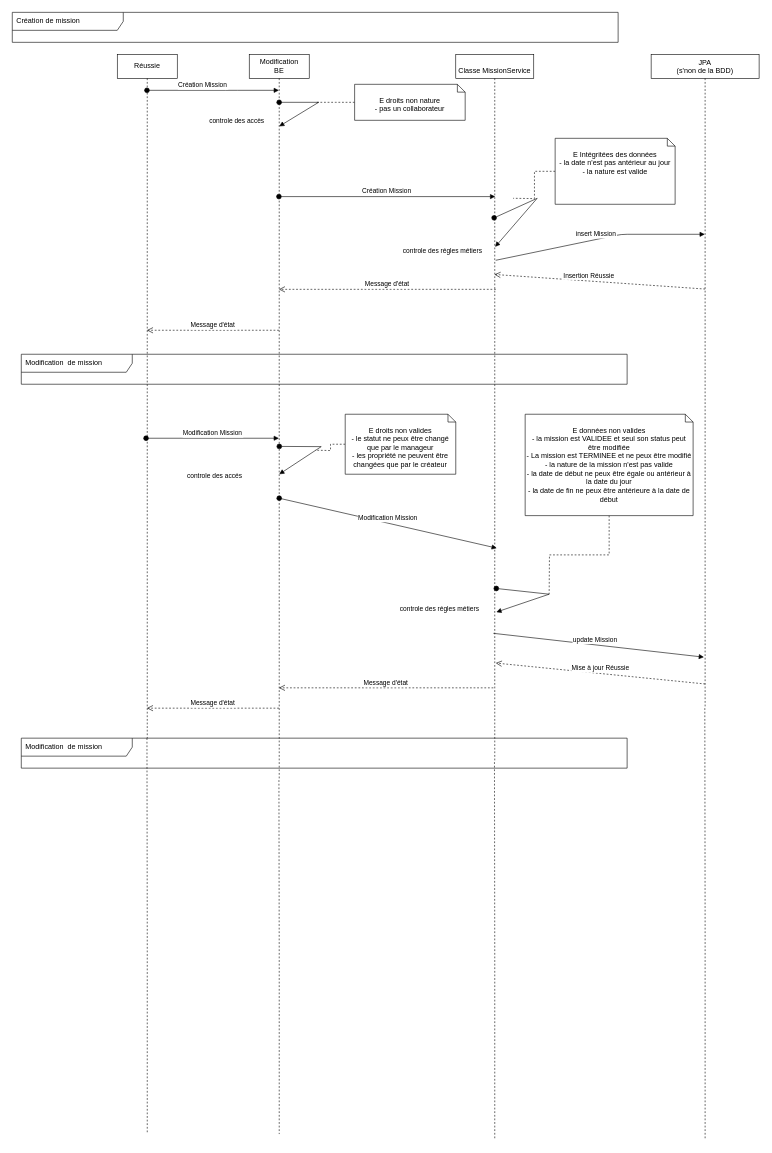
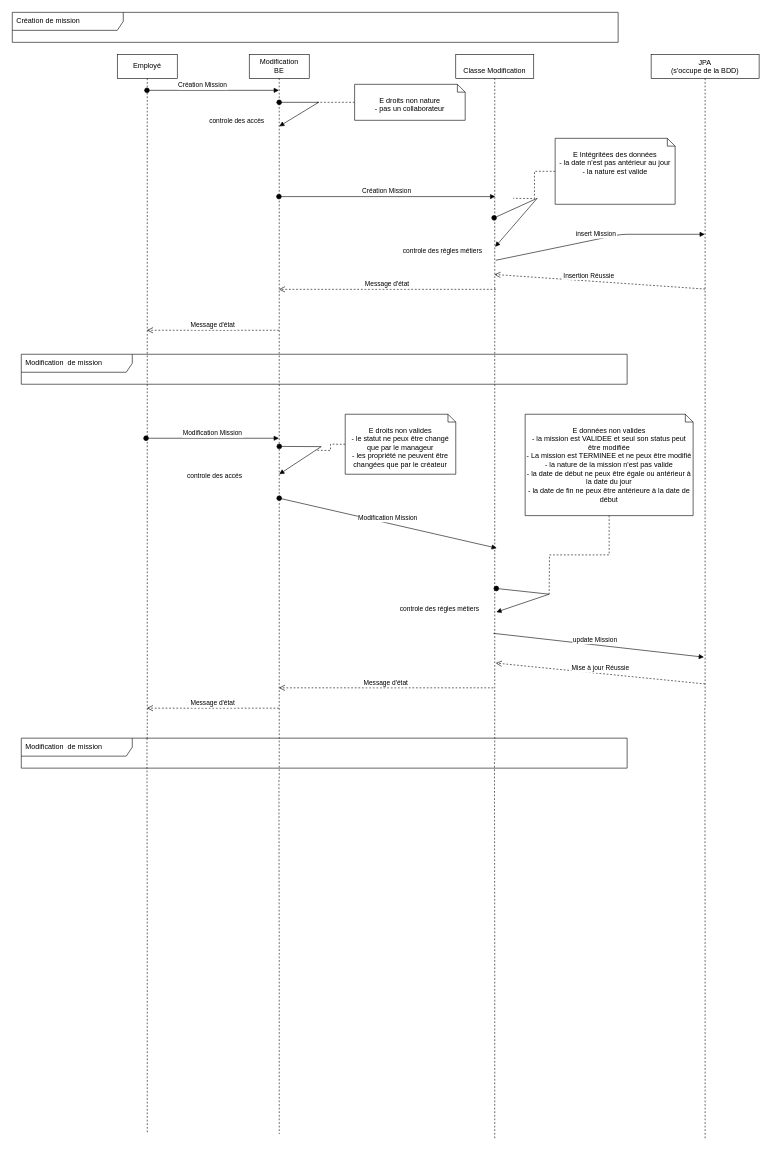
- <mxCell id="6" value="JPA&#10;(s'non de la BDD)" style="shape=umlLifeline;perimeter=lifelinePerimeter;container=1;collapsible=0;recursiveResize=0;rounded=0;shadow=0;strokeWidth=1;" parent="1" vertex="1"><mxGeometry x="1085" y="90" width="180" height="1090" as="geometry" /></mxCell>
+ <mxCell id="6" value="JPA&#10;(s'occupe de la BDD)" style="shape=umlLifeline;perimeter=lifelinePerimeter;container=1;collapsible=0;recursiveResize=0;rounded=0;shadow=0;strokeWidth=1;" parent="1" vertex="1"><mxGeometry x="1085" y="90" width="180" height="1090" as="geometry" /></mxCell>
- <mxCell id="23" value="Réussie" style="shape=umlLifeline;perimeter=lifelinePerimeter;whiteSpace=wrap;html=1;container=1;collapsible=0;recursiveResize=0;outlineConnect=0;" vertex="1" parent="1"><mxGeometry x="195" y="90" width="100" height="1140" as="geometry" /></mxCell>
+ <mxCell id="23" value="Employé" style="shape=umlLifeline;perimeter=lifelinePerimeter;whiteSpace=wrap;html=1;container=1;collapsible=0;recursiveResize=0;outlineConnect=0;" vertex="1" parent="1"><mxGeometry x="195" y="90" width="100" height="1140" as="geometry" /></mxCell>
- <mxCell id="3" value="&#10;Classe MissionService" style="shape=umlLifeline;perimeter=lifelinePerimeter;container=1;collapsible=0;recursiveResize=0;rounded=0;shadow=0;strokeWidth=1;" parent="1" vertex="1"><mxGeometry x="759.32" y="90" width="130" height="1180" as="geometry" /></mxCell>
+ <mxCell id="3" value="&#10;Classe Modification" style="shape=umlLifeline;perimeter=lifelinePerimeter;container=1;collapsible=0;recursiveResize=0;rounded=0;shadow=0;strokeWidth=1;" parent="1" vertex="1"><mxGeometry x="759.32" y="90" width="130" height="1180" as="geometry" /></mxCell>
